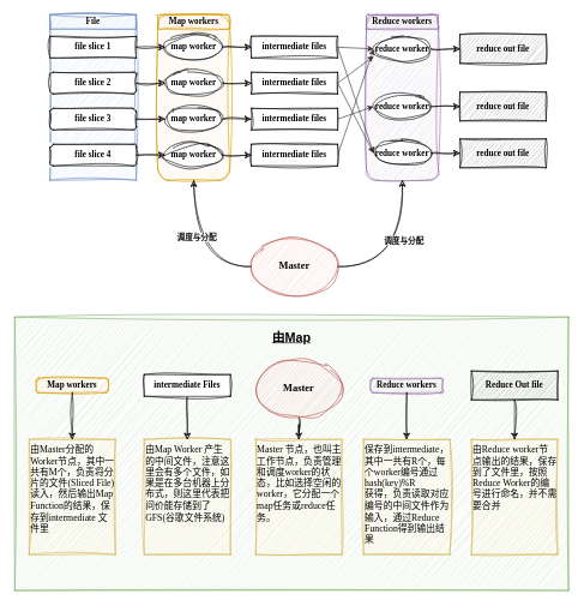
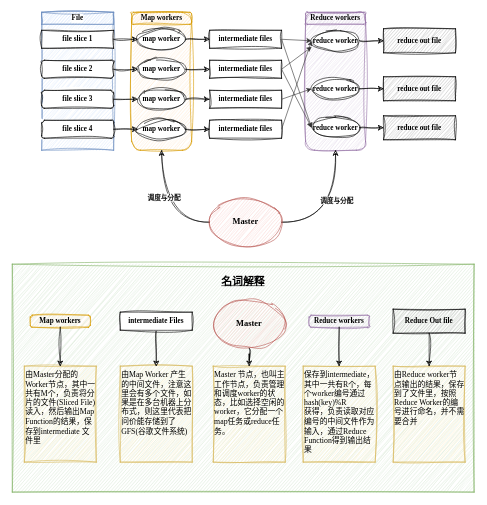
- <mxCell id="5" value="&lt;b&gt;&lt;u style=&quot;font-size: 18px;&quot;&gt;由Map&lt;/u&gt;&lt;/b&gt;" style="text;html=1;strokeColor=none;fillColor=none;align=center;verticalAlign=middle;whiteSpace=wrap;rounded=0;" parent="3" vertex="1"><mxGeometry y="16.522" width="770" height="24.783" as="geometry" /></mxCell>
+ <mxCell id="5" value="&lt;b&gt;&lt;u style=&quot;font-size: 18px;&quot;&gt;名词解释&lt;/u&gt;&lt;/b&gt;" style="text;html=1;strokeColor=none;fillColor=none;align=center;verticalAlign=middle;whiteSpace=wrap;rounded=0;" parent="3" vertex="1"><mxGeometry y="16.522" width="770" height="24.783" as="geometry" /></mxCell>
